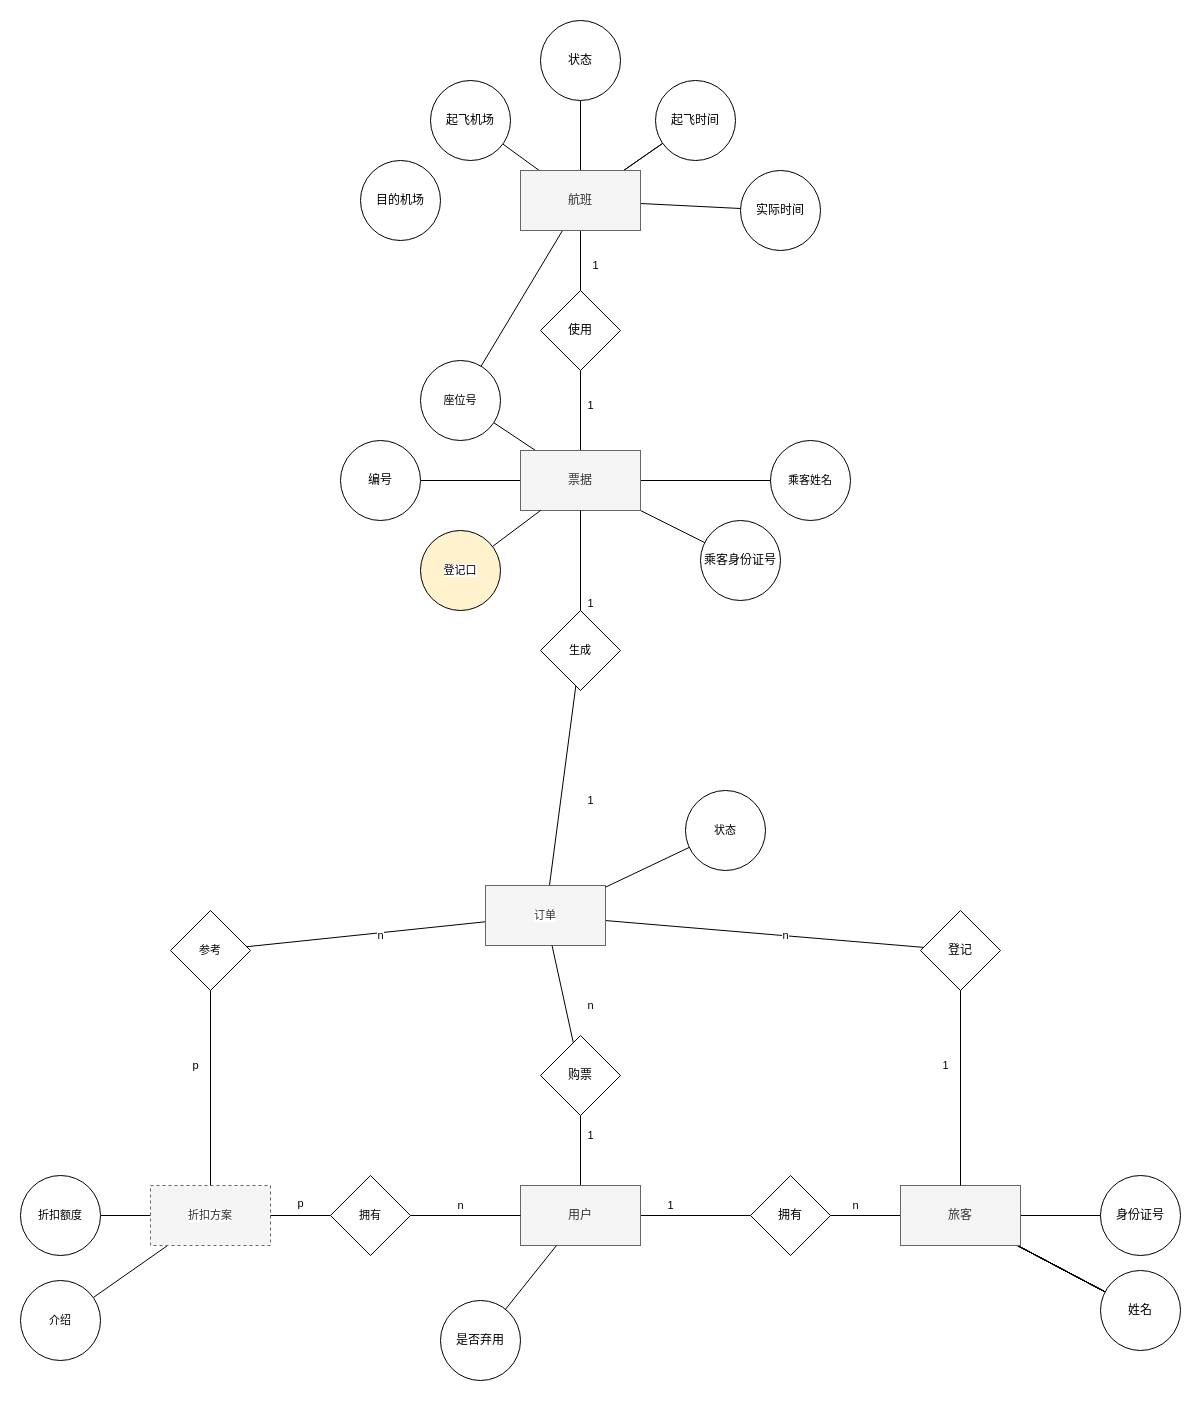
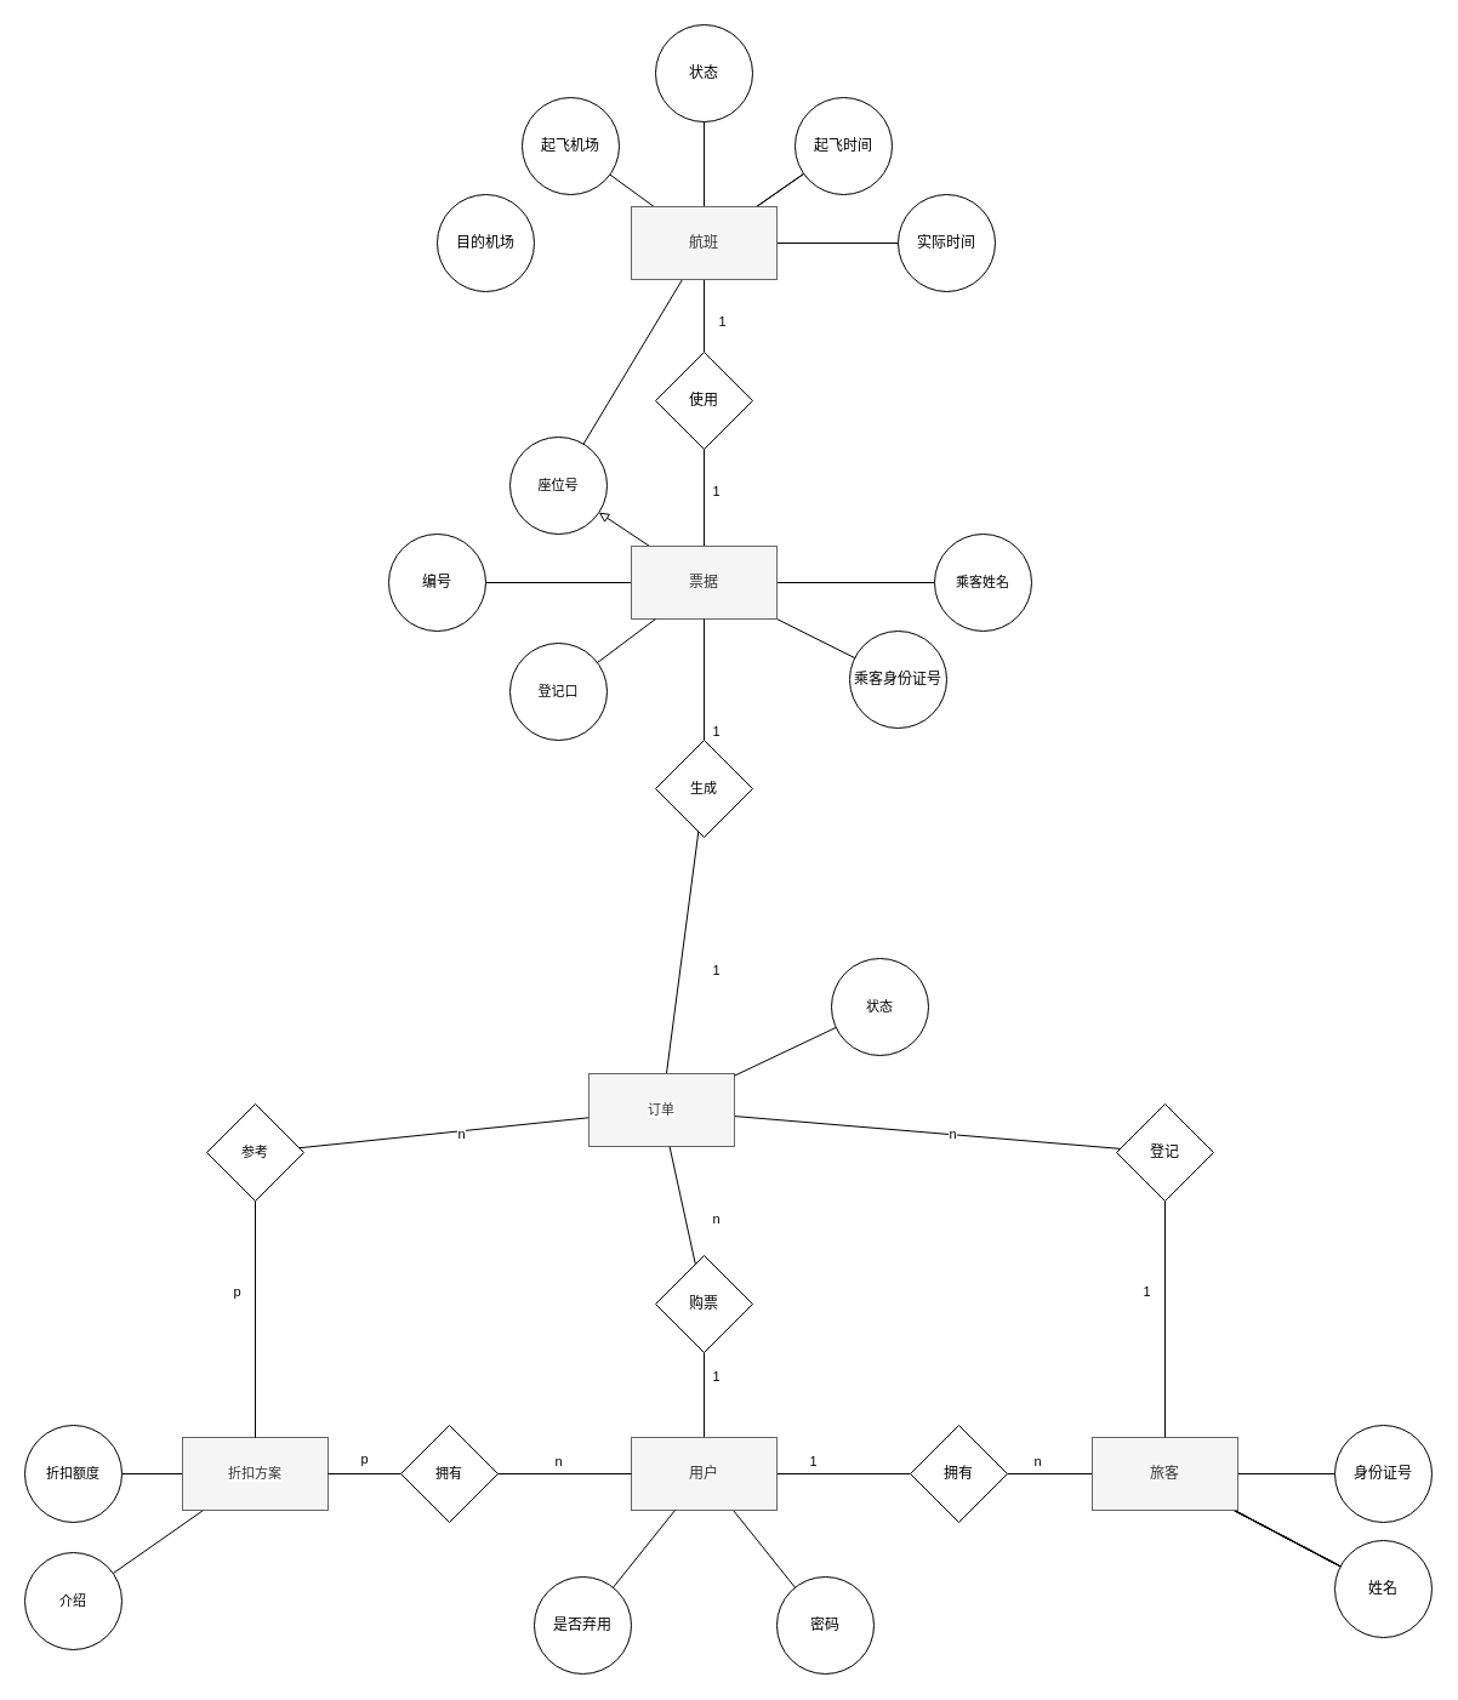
- <mxCell id="44" value="实际时间" style="ellipse;whiteSpace=wrap;html=1;" vertex="1" parent="1"><mxGeometry x="740" y="170" width="80" height="80" as="geometry" /></mxCell>
+ <mxCell id="44" value="实际时间" style="ellipse;whiteSpace=wrap;html=1;" vertex="1" parent="1"><mxGeometry x="740" y="160" width="80" height="80" as="geometry" /></mxCell>
- <mxCell id="27" value="" style="edgeStyle=none;rounded=0;orthogonalLoop=1;jettySize=auto;html=1;strokeColor=default;align=center;verticalAlign=middle;fontFamily=Helvetica;fontSize=11;fontColor=default;labelBackgroundColor=default;endArrow=none;endFill=0;" edge="1" parent="1" source="31" target="56"><mxGeometry relative="1" as="geometry" /></mxCell>
+ <mxCell id="27" value="" style="edgeStyle=none;rounded=0;orthogonalLoop=1;jettySize=auto;html=1;strokeColor=default;align=center;verticalAlign=middle;fontFamily=Helvetica;fontSize=11;fontColor=default;labelBackgroundColor=default;endArrow=block;endFill=0;" edge="1" parent="1" source="31" target="56"><mxGeometry relative="1" as="geometry" /></mxCell>
- <mxCell id="55" value="编号" style="ellipse;whiteSpace=wrap;html=1;" vertex="1" parent="1"><mxGeometry x="340" y="440" width="80" height="80" as="geometry" /></mxCell>
+ <mxCell id="55" value="编号" style="ellipse;whiteSpace=wrap;html=1;" vertex="1" parent="1"><mxGeometry x="320" y="440" width="80" height="80" as="geometry" /></mxCell>
- <mxCell id="52" value="登记口" style="ellipse;whiteSpace=wrap;html=1;fontFamily=Helvetica;fontSize=11;fontColor=default;labelBackgroundColor=default;fillColor=#fff2cc;" vertex="1" parent="1"><mxGeometry x="420" y="530" width="80" height="80" as="geometry" /></mxCell>
+ <mxCell id="52" value="登记口" style="ellipse;whiteSpace=wrap;html=1;fontFamily=Helvetica;fontSize=11;fontColor=default;labelBackgroundColor=default;" vertex="1" parent="1"><mxGeometry x="420" y="530" width="80" height="80" as="geometry" /></mxCell>
- <mxCell id="50" value="折扣方案" style="rounded=0;whiteSpace=wrap;html=1;fontFamily=Helvetica;fontSize=11;fontColor=#333333;labelBackgroundColor=default;fillColor=#f5f5f5;strokeColor=#666666;dashed=1;" vertex="1" parent="1"><mxGeometry x="150" y="1185" width="120" height="60" as="geometry" /></mxCell>
+ <mxCell id="50" value="折扣方案" style="rounded=0;whiteSpace=wrap;html=1;fontFamily=Helvetica;fontSize=11;fontColor=#333333;labelBackgroundColor=default;fillColor=#f5f5f5;strokeColor=#666666;" vertex="1" parent="1"><mxGeometry x="150" y="1185" width="120" height="60" as="geometry" /></mxCell>
+ <mxCell id="2" style="rounded=0;orthogonalLoop=1;jettySize=auto;html=1;strokeColor=default;endArrow=none;endFill=0;" edge="1" parent="1" source="5" target="6"><mxGeometry relative="1" as="geometry" /></mxCell>
+ <mxCell id="6" value="密码" style="ellipse;whiteSpace=wrap;html=1;" vertex="1" parent="1"><mxGeometry x="640" y="1300" width="80" height="80" as="geometry" /></mxCell>
